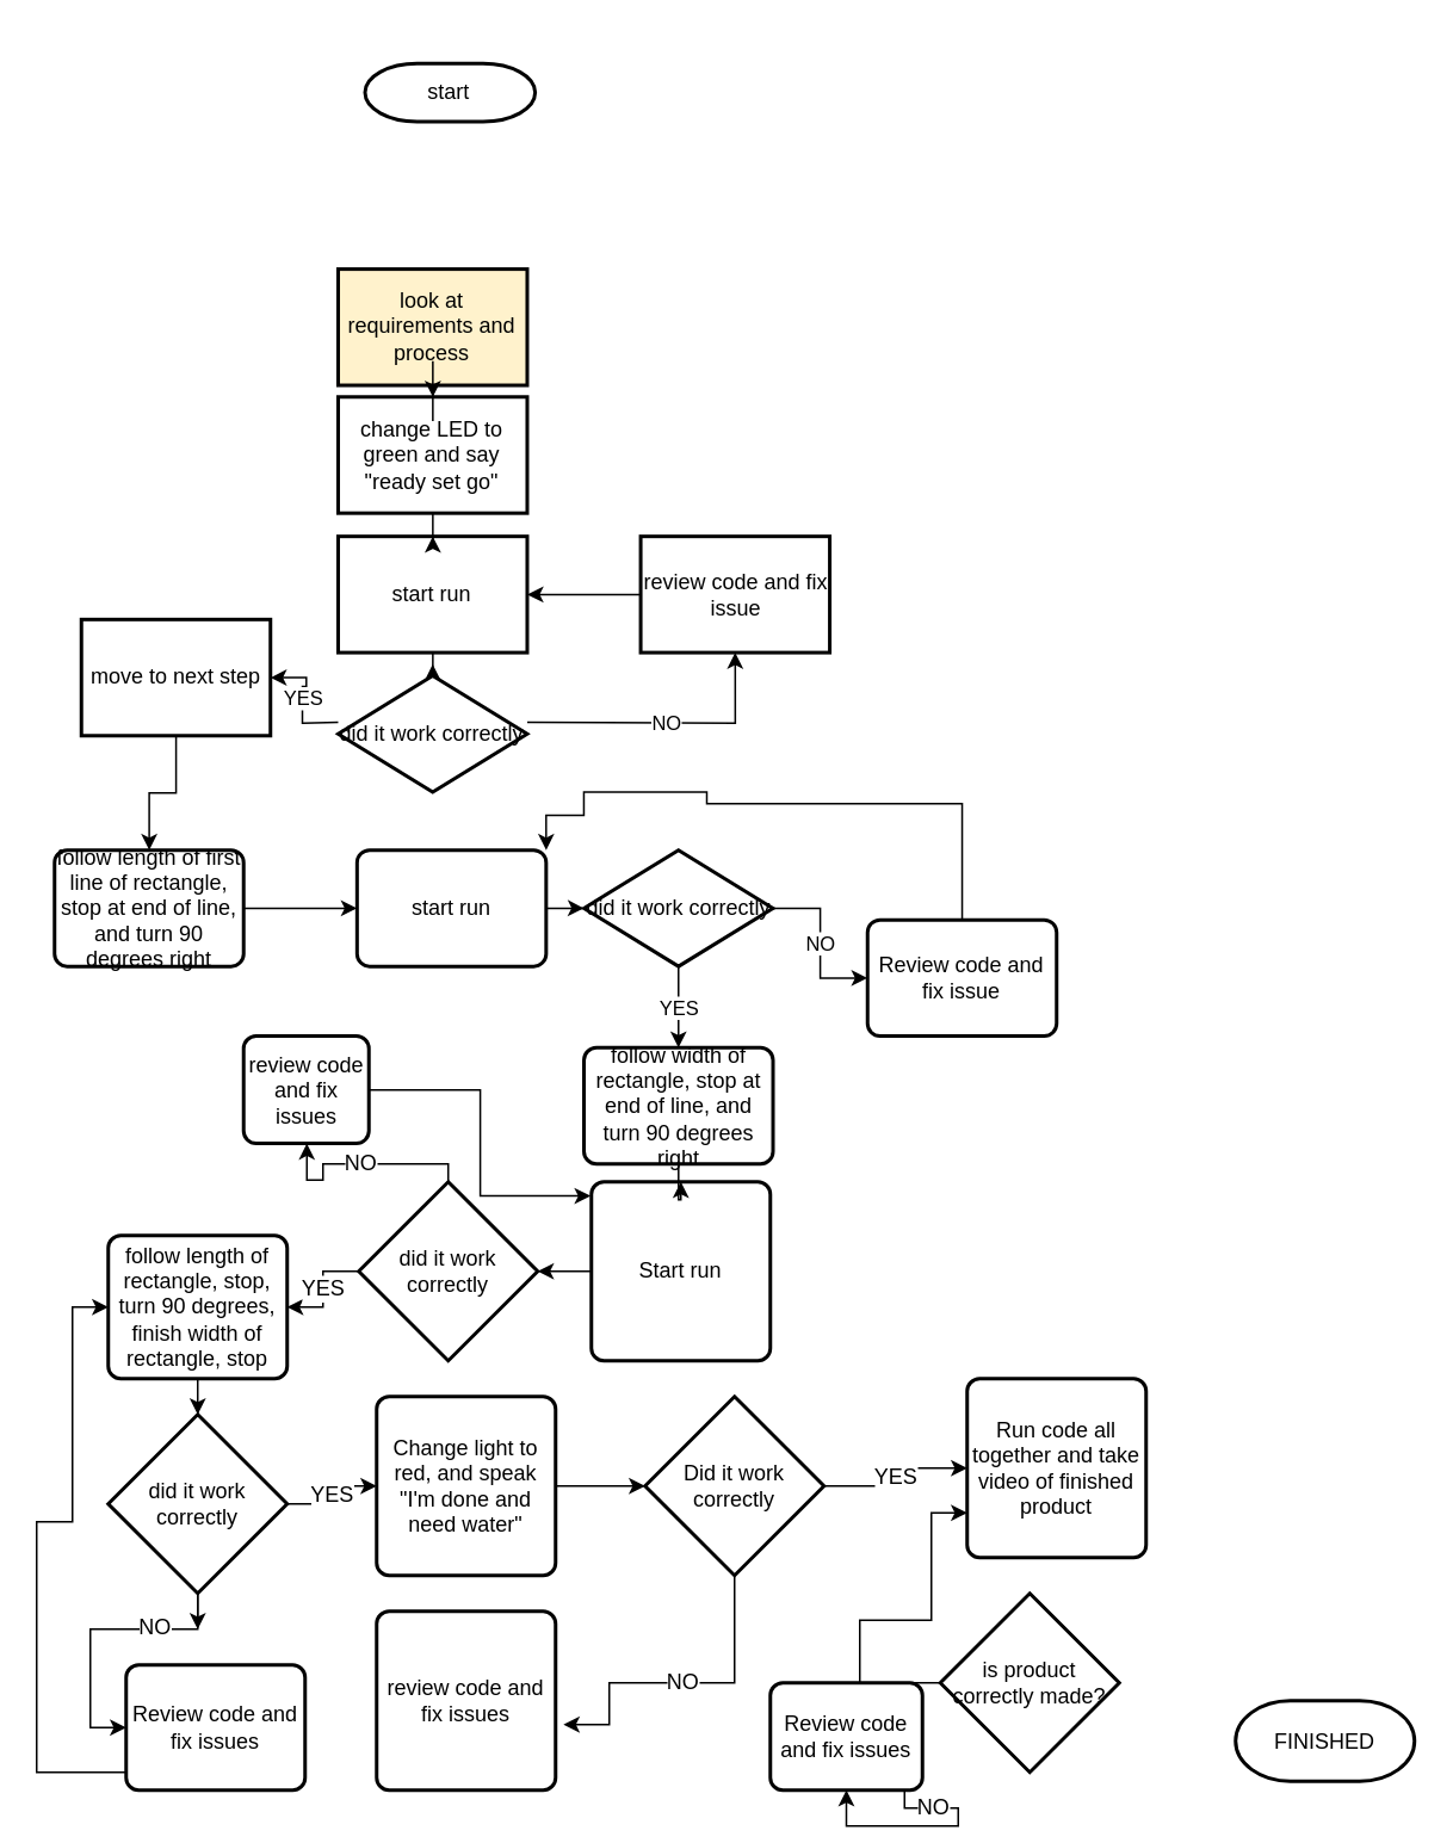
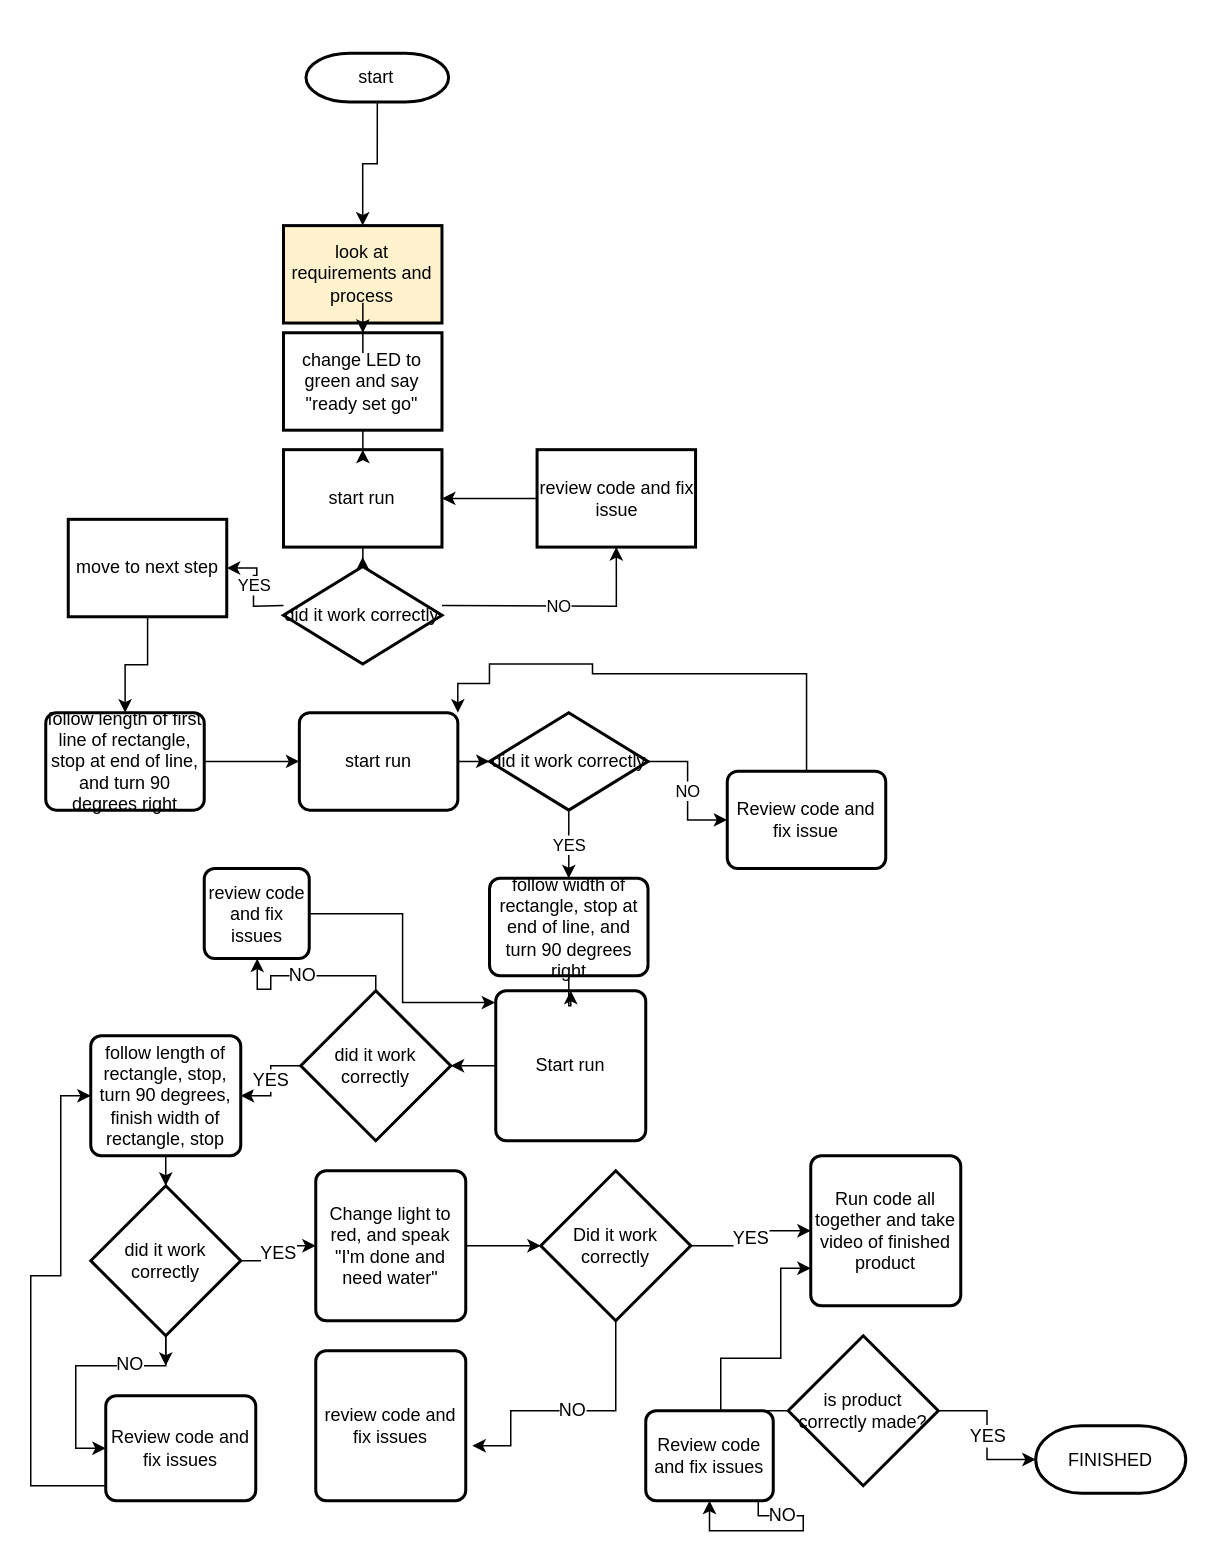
+ <mxCell id="4" style="edgeStyle=orthogonalEdgeStyle;rounded=0;orthogonalLoop=1;jettySize=auto;html=1;entryX=0.5;entryY=0;entryDx=0;entryDy=0;exitX=0.5;exitY=1;exitDx=0;exitDy=0;exitPerimeter=0;" edge="1" parent="2" source="3" target="5"><mxGeometry relative="1" as="geometry"><mxPoint x="211.321" y="116.907" as="sourcePoint" /></mxGeometry></mxCell>
+ <mxCell id="53" value="YES" style="edgeStyle=orthogonalEdgeStyle;rounded=0;orthogonalLoop=1;jettySize=auto;html=1;fontSize=12;" edge="1" parent="1" source="54" target="57"><mxGeometry relative="1" as="geometry"><mxPoint x="730" y="940" as="targetPoint" /></mxGeometry></mxCell>
